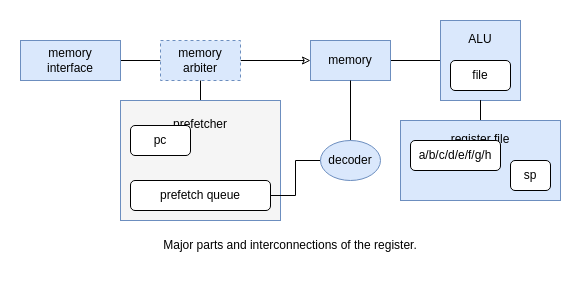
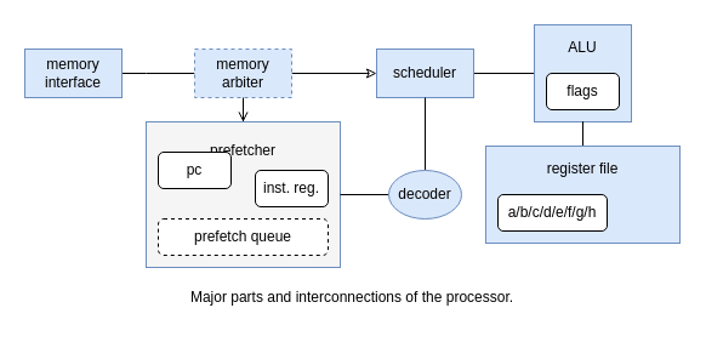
- <mxCell id="3" value="memory&lt;div&gt;interface&lt;/div&gt;" style="rounded=0;whiteSpace=wrap;html=1;fillColor=#dae8fc;strokeColor=#6c8ebf;" vertex="1" parent="1"><mxGeometry x="20" y="40" width="100" height="40" as="geometry" /></mxCell>
+ <mxCell id="3" value="memory&lt;div&gt;interface&lt;/div&gt;" style="rounded=0;whiteSpace=wrap;html=1;fillColor=#dae8fc;strokeColor=#6c8ebf;" vertex="1" parent="1"><mxGeometry x="20" y="40" width="80" height="40" as="geometry" /></mxCell>
- <mxCell id="10" value="memory" style="rounded=0;whiteSpace=wrap;html=1;fillColor=#dae8fc;strokeColor=#6c8ebf;" vertex="1" parent="1"><mxGeometry x="310" y="40" width="80" height="40" as="geometry" /></mxCell>
+ <mxCell id="10" value="scheduler" style="rounded=0;whiteSpace=wrap;html=1;fillColor=#dae8fc;strokeColor=#6c8ebf;" vertex="1" parent="1"><mxGeometry x="310" y="40" width="80" height="40" as="geometry" /></mxCell>
- <mxCell id="19" value="file" style="rounded=1;whiteSpace=wrap;html=1;" vertex="1" parent="1"><mxGeometry x="450" y="60" width="60" height="30" as="geometry" /></mxCell>
+ <mxCell id="19" value="flags" style="rounded=1;whiteSpace=wrap;html=1;" vertex="1" parent="1"><mxGeometry x="450" y="60" width="60" height="30" as="geometry" /></mxCell>
- <mxCell id="4" style="edgeStyle=orthogonalEdgeStyle;rounded=0;orthogonalLoop=1;jettySize=auto;html=1;entryX=0.5;entryY=0;entryDx=0;entryDy=0;startArrow=none;startFill=0;endArrow=none;endFill=0;" edge="1" parent="1" source="6" target="7"><mxGeometry relative="1" as="geometry" /></mxCell>
+ <mxCell id="4" style="edgeStyle=orthogonalEdgeStyle;rounded=0;orthogonalLoop=1;jettySize=auto;html=1;entryX=0.5;entryY=0;entryDx=0;entryDy=0;startArrow=none;startFill=0;endArrow=open;endFill=0;" edge="1" parent="1" source="6" target="7"><mxGeometry relative="1" as="geometry" /></mxCell>
+ <mxCell id="11" value="inst. reg." style="rounded=1;whiteSpace=wrap;html=1;" vertex="1" parent="1"><mxGeometry x="210" y="140" width="60" height="30" as="geometry" /></mxCell>
- <mxCell id="20" value="a/b/c/d/e/f/g/h" style="rounded=1;whiteSpace=wrap;html=1;" vertex="1" parent="1"><mxGeometry x="410" y="140" width="90" height="30" as="geometry" /></mxCell>
+ <mxCell id="20" value="a/b/c/d/e/f/g/h" style="rounded=1;whiteSpace=wrap;html=1;" vertex="1" parent="1"><mxGeometry x="410" y="160" width="90" height="30" as="geometry" /></mxCell>
- <mxCell id="21" value="sp" style="rounded=1;whiteSpace=wrap;html=1;" vertex="1" parent="1"><mxGeometry x="510" y="160" width="40" height="30" as="geometry" /></mxCell>
- <mxCell id="12" style="edgeStyle=orthogonalEdgeStyle;rounded=0;orthogonalLoop=1;jettySize=auto;html=1;startArrow=none;startFill=0;endArrow=none;endFill=0;" edge="1" parent="1" source="14" target="23"><mxGeometry relative="1" as="geometry" /></mxCell>
+ <mxCell id="12" style="edgeStyle=orthogonalEdgeStyle;rounded=0;orthogonalLoop=1;jettySize=auto;html=1;entryX=1;entryY=0.5;entryDx=0;entryDy=0;startArrow=none;startFill=0;endArrow=none;endFill=0;" edge="1" parent="1" source="14" target="7"><mxGeometry relative="1" as="geometry" /></mxCell>
- <mxCell id="23" value="prefetch queue" style="rounded=1;whiteSpace=wrap;html=1;" vertex="1" parent="1"><mxGeometry x="130" y="180" width="140" height="30" as="geometry" /></mxCell>
+ <mxCell id="23" value="prefetch queue" style="rounded=1;whiteSpace=wrap;html=1;dashed=1;" vertex="1" parent="1"><mxGeometry x="130" y="180" width="140" height="30" as="geometry" /></mxCell>
- <mxCell id="22" value="Major parts and interconnections of the register." style="text;html=1;align=center;verticalAlign=middle;whiteSpace=wrap;rounded=0;" vertex="1" parent="1"><mxGeometry x="20" y="230" width="540" height="30" as="geometry" /></mxCell>
+ <mxCell id="22" value="Major parts and interconnections of the processor." style="text;html=1;align=center;verticalAlign=middle;whiteSpace=wrap;rounded=0;" vertex="1" parent="1"><mxGeometry x="20" y="230" width="540" height="30" as="geometry" /></mxCell>
